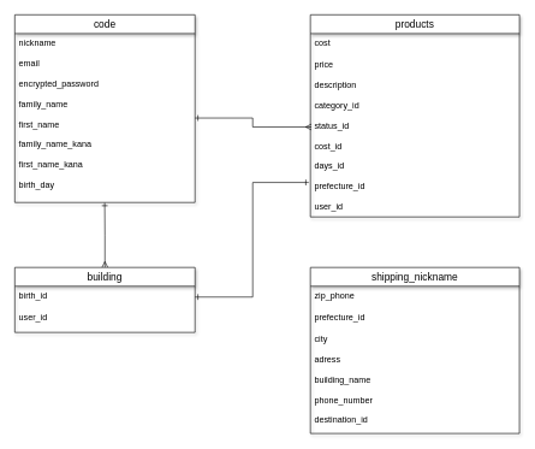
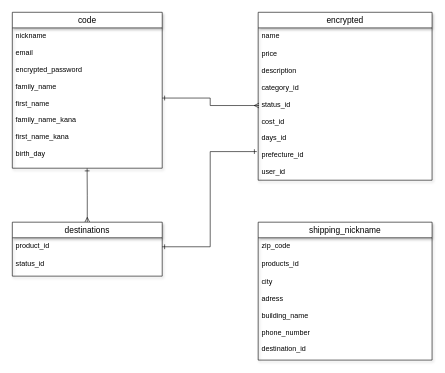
- <mxCell id="4" value="products" style="swimlane;fontStyle=0;childLayout=stackLayout;horizontal=1;startSize=26;horizontalStack=0;resizeParent=1;resizeParentMax=0;resizeLast=0;collapsible=1;marginBottom=0;align=center;fontSize=14;shadow=1;" parent="1" vertex="1"><mxGeometry x="430" y="20" width="290" height="280" as="geometry" /></mxCell>
+ <mxCell id="4" value="encrypted" style="swimlane;fontStyle=0;childLayout=stackLayout;horizontal=1;startSize=26;horizontalStack=0;resizeParent=1;resizeParentMax=0;resizeLast=0;collapsible=1;marginBottom=0;align=center;fontSize=14;shadow=1;" parent="1" vertex="1"><mxGeometry x="430" y="20" width="290" height="280" as="geometry" /></mxCell>
- <mxCell id="5" value="cost&#10;" style="text;strokeColor=none;fillColor=none;spacingLeft=4;spacingRight=4;overflow=hidden;rotatable=0;points=[[0,0.5],[1,0.5]];portConstraint=eastwest;fontSize=12;" parent="4" vertex="1"><mxGeometry y="26" width="290" height="30" as="geometry" /></mxCell>
+ <mxCell id="5" value="name&#10;" style="text;strokeColor=none;fillColor=none;spacingLeft=4;spacingRight=4;overflow=hidden;rotatable=0;points=[[0,0.5],[1,0.5]];portConstraint=eastwest;fontSize=12;" parent="4" vertex="1"><mxGeometry y="26" width="290" height="30" as="geometry" /></mxCell>
- <mxCell id="8" value="building" style="swimlane;fontStyle=0;childLayout=stackLayout;horizontal=1;startSize=26;horizontalStack=0;resizeParent=1;resizeParentMax=0;resizeLast=0;collapsible=1;marginBottom=0;align=center;fontSize=14;shadow=1;" parent="1" vertex="1"><mxGeometry x="20" y="370" width="250" height="90" as="geometry" /></mxCell>
+ <mxCell id="8" value="destinations" style="swimlane;fontStyle=0;childLayout=stackLayout;horizontal=1;startSize=26;horizontalStack=0;resizeParent=1;resizeParentMax=0;resizeLast=0;collapsible=1;marginBottom=0;align=center;fontSize=14;shadow=1;" parent="1" vertex="1"><mxGeometry x="20" y="370" width="250" height="90" as="geometry" /></mxCell>
- <mxCell id="9" value="birth_id" style="text;strokeColor=none;fillColor=none;spacingLeft=4;spacingRight=4;overflow=hidden;rotatable=0;points=[[0,0.5],[1,0.5]];portConstraint=eastwest;fontSize=12;" parent="8" vertex="1"><mxGeometry y="26" width="250" height="30" as="geometry" /></mxCell>
+ <mxCell id="9" value="product_id" style="text;strokeColor=none;fillColor=none;spacingLeft=4;spacingRight=4;overflow=hidden;rotatable=0;points=[[0,0.5],[1,0.5]];portConstraint=eastwest;fontSize=12;" parent="8" vertex="1"><mxGeometry y="26" width="250" height="30" as="geometry" /></mxCell>
- <mxCell id="12" value="zip_phone&#10;&#10;" style="text;strokeColor=none;fillColor=none;spacingLeft=4;spacingRight=4;overflow=hidden;rotatable=0;points=[[0,0.5],[1,0.5]];portConstraint=eastwest;fontSize=12;" parent="11" vertex="1"><mxGeometry y="26" width="290" height="30" as="geometry" /></mxCell>
+ <mxCell id="12" value="zip_code&#10;&#10;" style="text;strokeColor=none;fillColor=none;spacingLeft=4;spacingRight=4;overflow=hidden;rotatable=0;points=[[0,0.5],[1,0.5]];portConstraint=eastwest;fontSize=12;" parent="11" vertex="1"><mxGeometry y="26" width="290" height="30" as="geometry" /></mxCell>
- <mxCell id="10" value="user_id&#10;&#10;" style="text;strokeColor=none;fillColor=none;spacingLeft=4;spacingRight=4;overflow=hidden;rotatable=0;points=[[0,0.5],[1,0.5]];portConstraint=eastwest;fontSize=12;" parent="8" vertex="1"><mxGeometry y="56" width="250" height="34" as="geometry" /></mxCell>
+ <mxCell id="10" value="status_id&#10;&#10;" style="text;strokeColor=none;fillColor=none;spacingLeft=4;spacingRight=4;overflow=hidden;rotatable=0;points=[[0,0.5],[1,0.5]];portConstraint=eastwest;fontSize=12;" parent="8" vertex="1"><mxGeometry y="56" width="250" height="34" as="geometry" /></mxCell>
- <mxCell id="13" value="prefecture_id&#10;&#10;" style="text;strokeColor=none;fillColor=none;spacingLeft=4;spacingRight=4;overflow=hidden;rotatable=0;points=[[0,0.5],[1,0.5]];portConstraint=eastwest;fontSize=12;" parent="11" vertex="1"><mxGeometry y="56" width="290" height="30" as="geometry" /></mxCell>
+ <mxCell id="13" value="products_id&#10;&#10;" style="text;strokeColor=none;fillColor=none;spacingLeft=4;spacingRight=4;overflow=hidden;rotatable=0;points=[[0,0.5],[1,0.5]];portConstraint=eastwest;fontSize=12;" parent="11" vertex="1"><mxGeometry y="56" width="290" height="30" as="geometry" /></mxCell>
